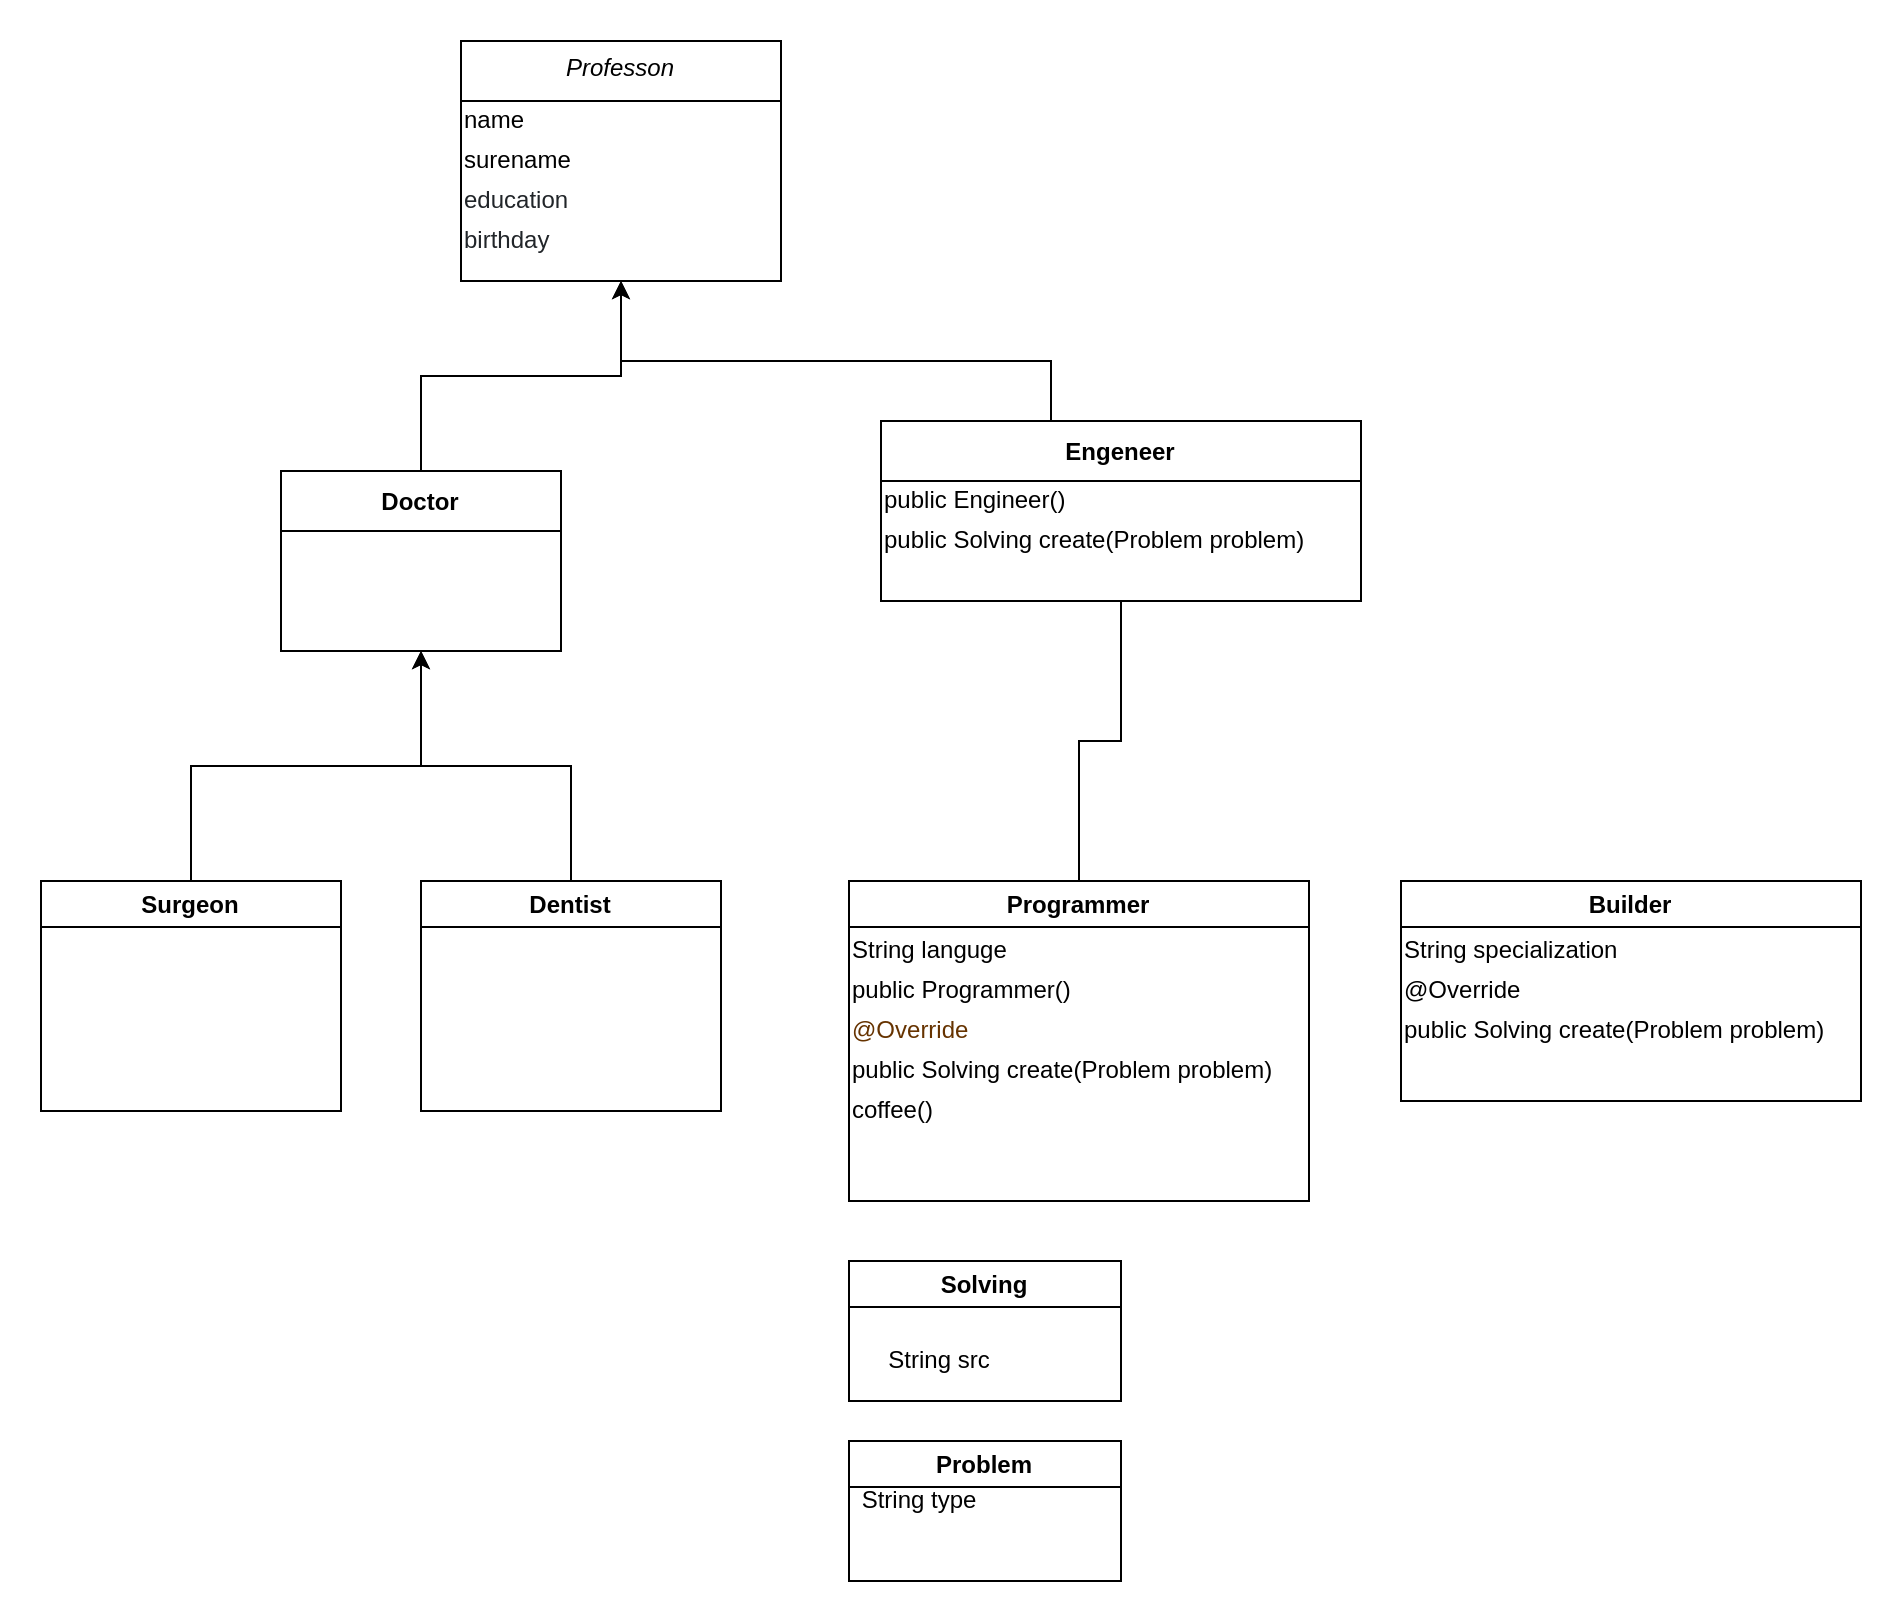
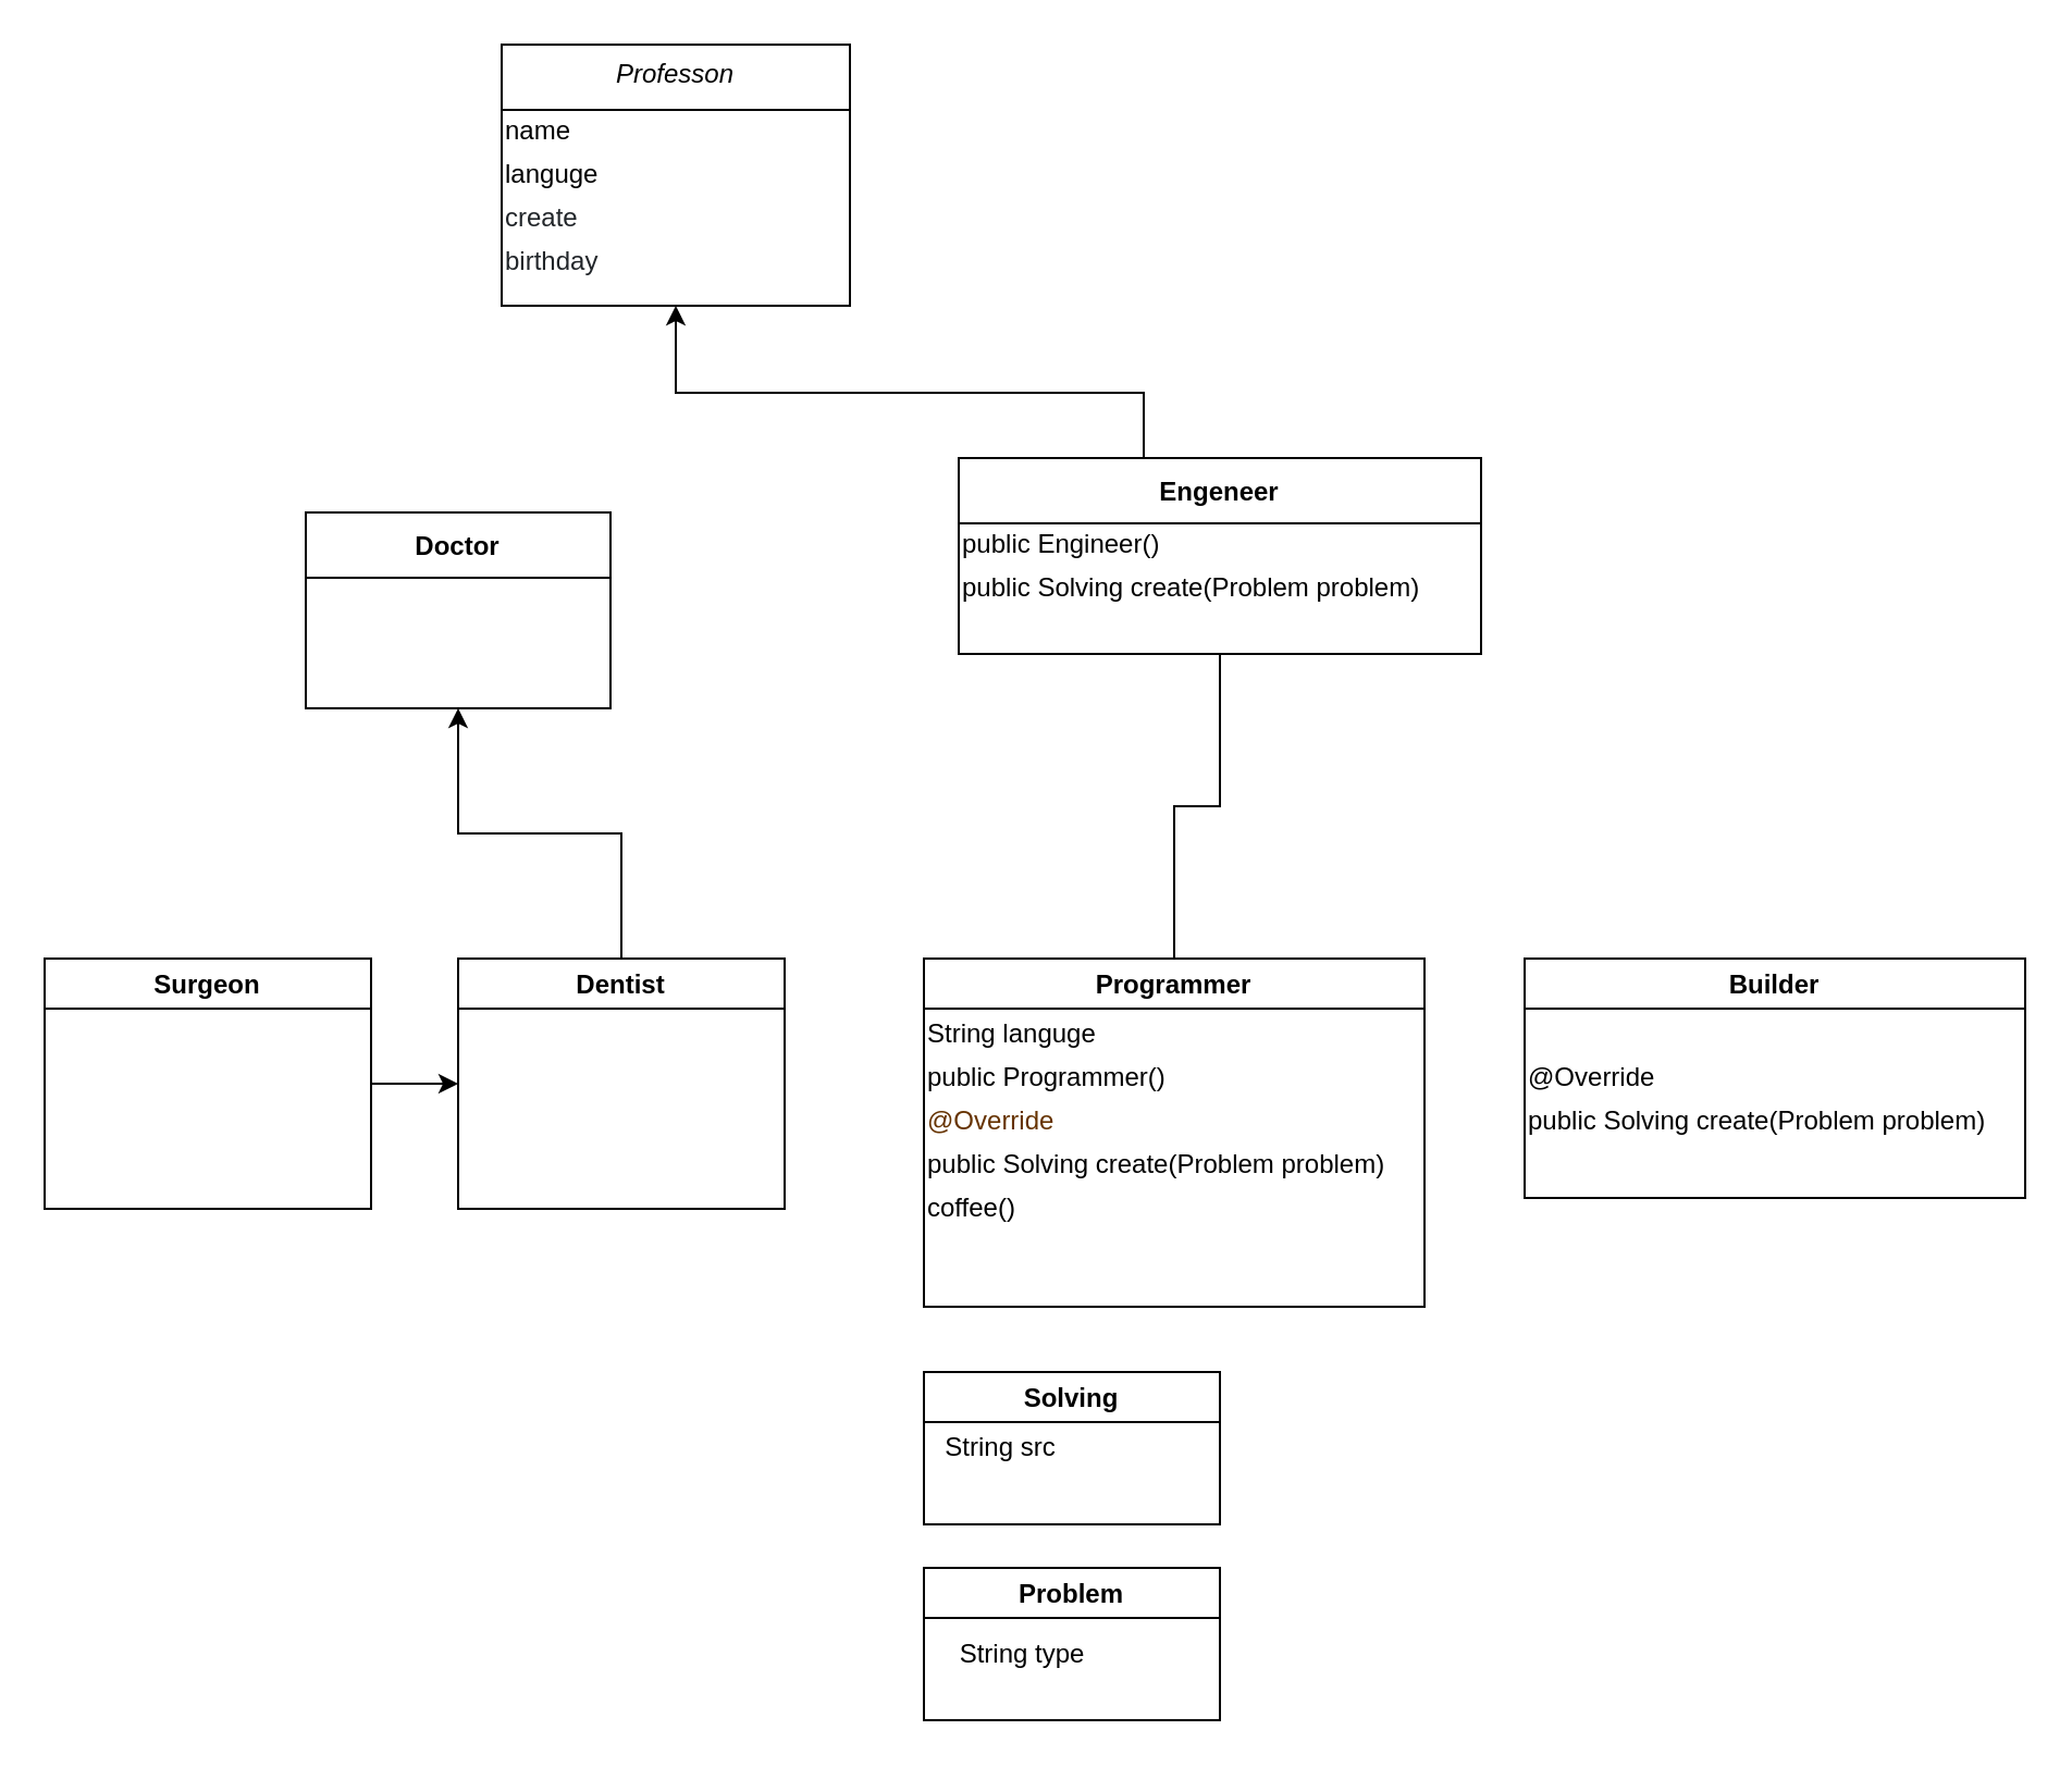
- <mxCell id="4" value="surename" style="text;html=1;align=left;verticalAlign=middle;resizable=0;points=[];autosize=1;strokeColor=none;" vertex="1" parent="2"><mxGeometry y="50" width="160" height="20" as="geometry" /></mxCell>
+ <mxCell id="4" value="languge" style="text;html=1;align=left;verticalAlign=middle;resizable=0;points=[];autosize=1;strokeColor=none;" vertex="1" parent="2"><mxGeometry y="50" width="160" height="20" as="geometry" /></mxCell>
- <mxCell id="5" value="&lt;span style=&quot;color: rgb(33 , 37 , 41) ; font-family: &amp;#34;arial&amp;#34; , &amp;#34;helvetica neue&amp;#34; , sans-serif ; background-color: rgb(255 , 255 , 255)&quot;&gt;&lt;font style=&quot;font-size: 12px&quot;&gt;education&lt;/font&gt;&lt;/span&gt;" style="text;html=1;align=left;verticalAlign=middle;resizable=0;points=[];autosize=1;strokeColor=none;" vertex="1" parent="2"><mxGeometry y="70" width="160" height="20" as="geometry" /></mxCell>
+ <mxCell id="5" value="&lt;span style=&quot;color: rgb(33 , 37 , 41) ; font-family: &amp;#34;arial&amp;#34; , &amp;#34;helvetica neue&amp;#34; , sans-serif ; background-color: rgb(255 , 255 , 255)&quot;&gt;&lt;font style=&quot;font-size: 12px&quot;&gt;create&lt;/font&gt;&lt;/span&gt;" style="text;html=1;align=left;verticalAlign=middle;resizable=0;points=[];autosize=1;strokeColor=none;" vertex="1" parent="2"><mxGeometry y="70" width="160" height="20" as="geometry" /></mxCell>
- <mxCell id="11" style="edgeStyle=orthogonalEdgeStyle;rounded=0;orthogonalLoop=1;jettySize=auto;html=1;entryX=0.5;entryY=1;entryDx=0;entryDy=0;" edge="1" parent="1" source="12" target="2"><mxGeometry relative="1" as="geometry" /></mxCell>
- <mxCell id="15" style="edgeStyle=orthogonalEdgeStyle;rounded=0;orthogonalLoop=1;jettySize=auto;html=1;entryX=0.5;entryY=1;entryDx=0;entryDy=0;" edge="1" parent="1" source="16" target="12"><mxGeometry relative="1" as="geometry" /></mxCell>
+ <mxCell id="15" style="edgeStyle=orthogonalEdgeStyle;rounded=0;orthogonalLoop=1;jettySize=auto;html=1;" edge="1" parent="1" source="16" target="14"><mxGeometry relative="1" as="geometry" /></mxCell>
- <mxCell id="18" value="String specialization" style="text;html=1;align=left;verticalAlign=middle;resizable=0;points=[];autosize=1;strokeColor=none;" vertex="1" parent="17"><mxGeometry y="25" width="120" height="20" as="geometry" /></mxCell>
- <mxCell id="29" value="String src" style="text;html=1;align=center;verticalAlign=middle;resizable=0;points=[];autosize=1;strokeColor=none;fontSize=12;" vertex="1" parent="28"><mxGeometry x="10" y="40" width="70" height="20" as="geometry" /></mxCell>
+ <mxCell id="29" value="String src" style="text;html=1;align=center;verticalAlign=middle;resizable=0;points=[];autosize=1;strokeColor=none;fontSize=12;" vertex="1" parent="28"><mxGeometry y="25" width="70" height="20" as="geometry" /></mxCell>
- <mxCell id="31" value="String type" style="text;html=1;align=center;verticalAlign=middle;resizable=0;points=[];autosize=1;strokeColor=none;fontSize=12;" vertex="1" parent="30"><mxGeometry y="20" width="70" height="20" as="geometry" /></mxCell>
+ <mxCell id="31" value="String type" style="text;html=1;align=center;verticalAlign=middle;resizable=0;points=[];autosize=1;strokeColor=none;fontSize=12;" vertex="1" parent="30"><mxGeometry x="10" y="30" width="70" height="20" as="geometry" /></mxCell>
